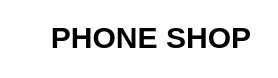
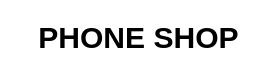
- <mxCell id="2" value="&lt;b&gt;&lt;font style=&quot;font-size: 24px&quot;&gt;PHONE SHOP&lt;/font&gt;&lt;/b&gt;" style="text;html=1;align=center;verticalAlign=middle;resizable=0;points=[];autosize=1;" vertex="1" parent="1"><mxGeometry x="30" y="20" width="180" height="20" as="geometry" /></mxCell>
+ <mxCell id="2" value="&lt;b&gt;&lt;font style=&quot;font-size: 24px&quot;&gt;PHONE SHOP&lt;/font&gt;&lt;/b&gt;" style="text;html=1;align=center;verticalAlign=middle;resizable=0;points=[];autosize=1;" vertex="1" parent="1"><mxGeometry x="20" y="20" width="180" height="20" as="geometry" /></mxCell>
